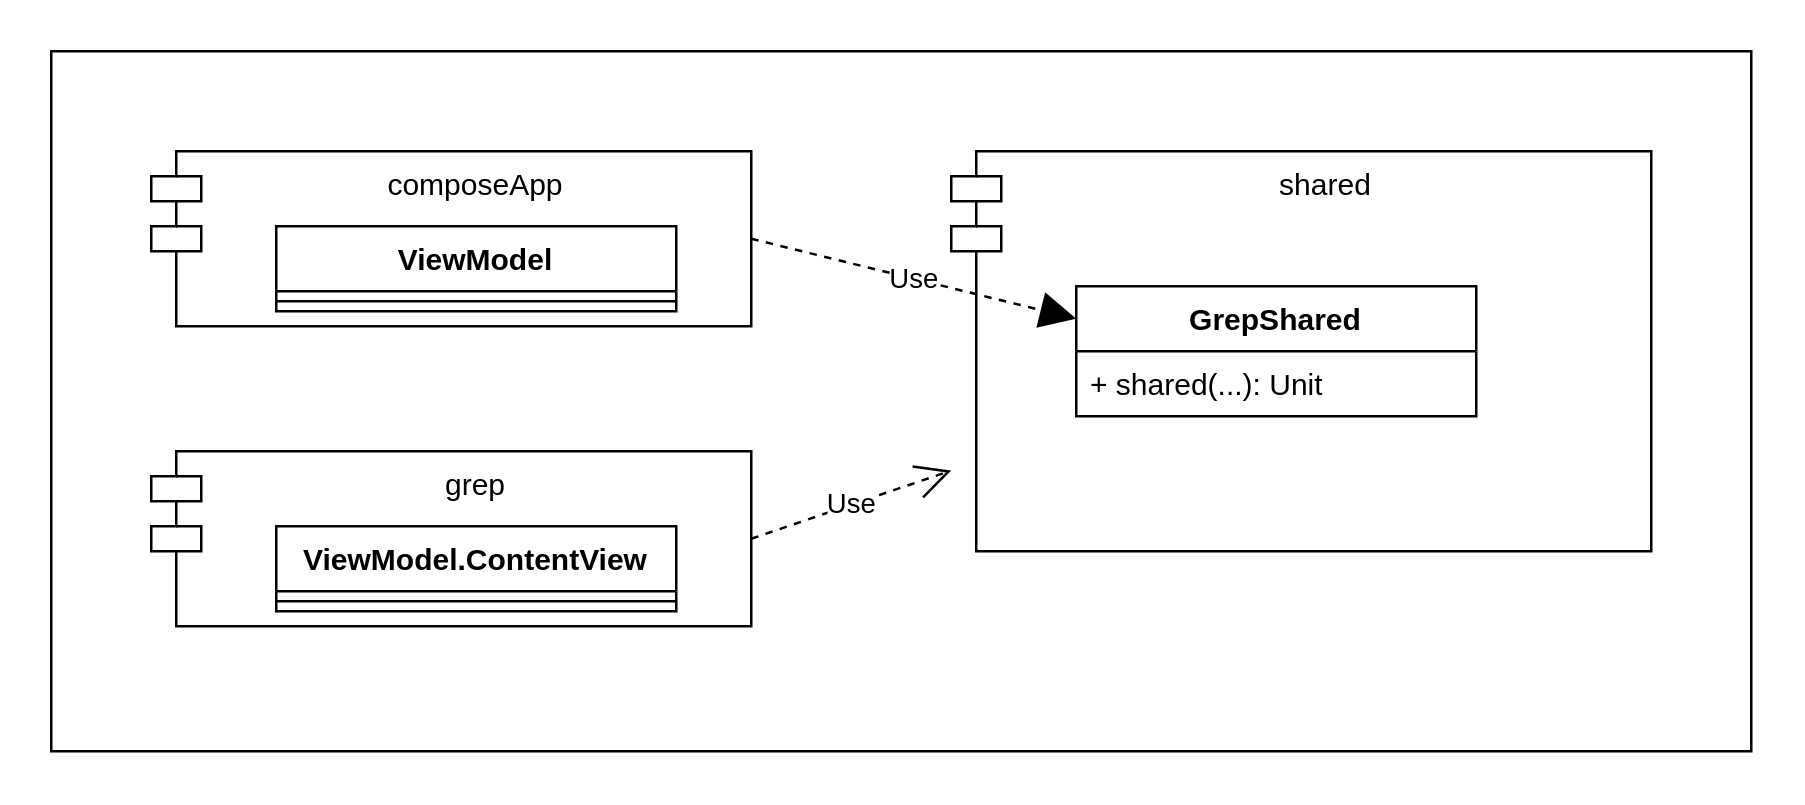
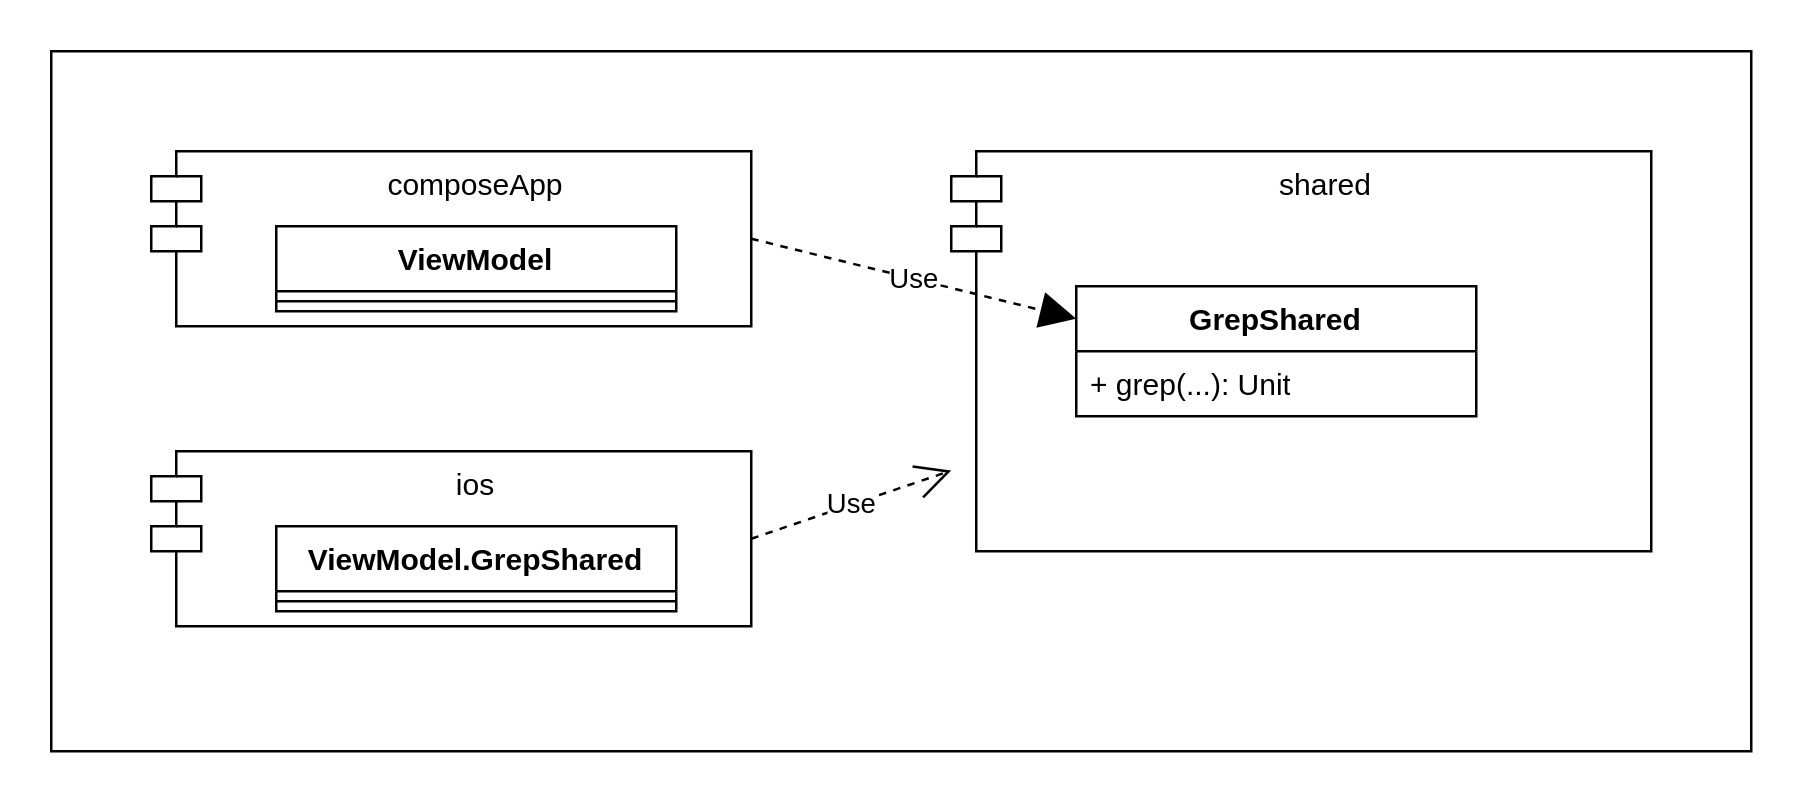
- <mxCell id="11" value="+ shared(...): Unit" style="text;strokeColor=none;fillColor=none;align=left;verticalAlign=top;spacingLeft=4;spacingRight=4;overflow=hidden;rotatable=0;points=[[0,0.5],[1,0.5]];portConstraint=eastwest;whiteSpace=wrap;html=1;" vertex="1" parent="10"><mxGeometry y="26" width="160" height="26" as="geometry" /></mxCell>
+ <mxCell id="11" value="+ grep(...): Unit" style="text;strokeColor=none;fillColor=none;align=left;verticalAlign=top;spacingLeft=4;spacingRight=4;overflow=hidden;rotatable=0;points=[[0,0.5],[1,0.5]];portConstraint=eastwest;whiteSpace=wrap;html=1;" vertex="1" parent="10"><mxGeometry y="26" width="160" height="26" as="geometry" /></mxCell>
- <mxCell id="5" value="grep" style="shape=module;align=left;spacingLeft=20;align=center;verticalAlign=top;whiteSpace=wrap;html=1;" vertex="1" parent="1"><mxGeometry x="60" y="180" width="240" height="70" as="geometry" /></mxCell>
+ <mxCell id="5" value="ios" style="shape=module;align=left;spacingLeft=20;align=center;verticalAlign=top;whiteSpace=wrap;html=1;" vertex="1" parent="1"><mxGeometry x="60" y="180" width="240" height="70" as="geometry" /></mxCell>
- <mxCell id="12" value="ViewModel.ContentView" style="swimlane;fontStyle=1;align=center;verticalAlign=top;childLayout=stackLayout;horizontal=1;startSize=26;horizontalStack=0;resizeParent=1;resizeParentMax=0;resizeLast=0;collapsible=1;marginBottom=0;whiteSpace=wrap;html=1;" vertex="1" parent="1"><mxGeometry x="110" y="210" width="160" height="34" as="geometry" /></mxCell>
+ <mxCell id="12" value="ViewModel.GrepShared" style="swimlane;fontStyle=1;align=center;verticalAlign=top;childLayout=stackLayout;horizontal=1;startSize=26;horizontalStack=0;resizeParent=1;resizeParentMax=0;resizeLast=0;collapsible=1;marginBottom=0;whiteSpace=wrap;html=1;" vertex="1" parent="1"><mxGeometry x="110" y="210" width="160" height="34" as="geometry" /></mxCell>
